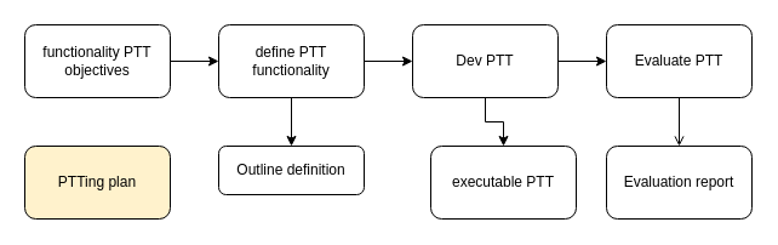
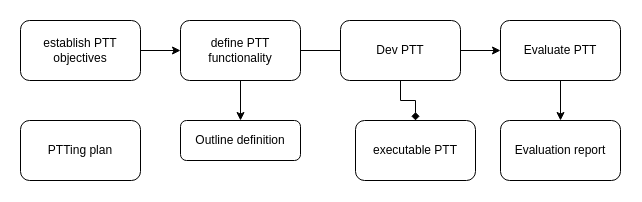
- <mxCell id="11" value="functionality PTT objectives" style="rounded=1;whiteSpace=wrap;html=1;" vertex="1" parent="1"><mxGeometry x="20" y="20" width="120" height="60" as="geometry" /></mxCell>
+ <mxCell id="11" value="establish PTT objectives" style="rounded=1;whiteSpace=wrap;html=1;" vertex="1" parent="1"><mxGeometry x="20" y="20" width="120" height="60" as="geometry" /></mxCell>
- <mxCell id="7" value="" style="edgeStyle=orthogonalEdgeStyle;rounded=0;orthogonalLoop=1;jettySize=auto;html=1;" edge="1" parent="1" source="9" target="6"><mxGeometry relative="1" as="geometry" /></mxCell>
+ <mxCell id="7" value="" style="edgeStyle=orthogonalEdgeStyle;rounded=0;orthogonalLoop=1;jettySize=auto;html=1;endArrow=none;" edge="1" parent="1" source="9" target="6"><mxGeometry relative="1" as="geometry" /></mxCell>
- <mxCell id="5" value="" style="edgeStyle=orthogonalEdgeStyle;rounded=0;orthogonalLoop=1;jettySize=auto;html=1;" edge="1" parent="1" source="6" target="13"><mxGeometry relative="1" as="geometry" /></mxCell>
+ <mxCell id="5" value="" style="edgeStyle=orthogonalEdgeStyle;rounded=0;orthogonalLoop=1;jettySize=auto;html=1;endArrow=diamond;" edge="1" parent="1" source="6" target="13"><mxGeometry relative="1" as="geometry" /></mxCell>
- <mxCell id="2" value="" style="edgeStyle=orthogonalEdgeStyle;rounded=0;orthogonalLoop=1;jettySize=auto;html=1;endArrow=open;" edge="1" parent="1" source="3" target="12"><mxGeometry relative="1" as="geometry" /></mxCell>
+ <mxCell id="2" value="" style="edgeStyle=orthogonalEdgeStyle;rounded=0;orthogonalLoop=1;jettySize=auto;html=1;" edge="1" parent="1" source="3" target="12"><mxGeometry relative="1" as="geometry" /></mxCell>
- <mxCell id="15" value="PTTing plan" style="rounded=1;whiteSpace=wrap;html=1;fillColor=#fff2cc;" vertex="1" parent="1"><mxGeometry x="20" y="120" width="120" height="60" as="geometry" /></mxCell>
+ <mxCell id="15" value="PTTing plan" style="rounded=1;whiteSpace=wrap;html=1;" vertex="1" parent="1"><mxGeometry x="20" y="120" width="120" height="60" as="geometry" /></mxCell>
